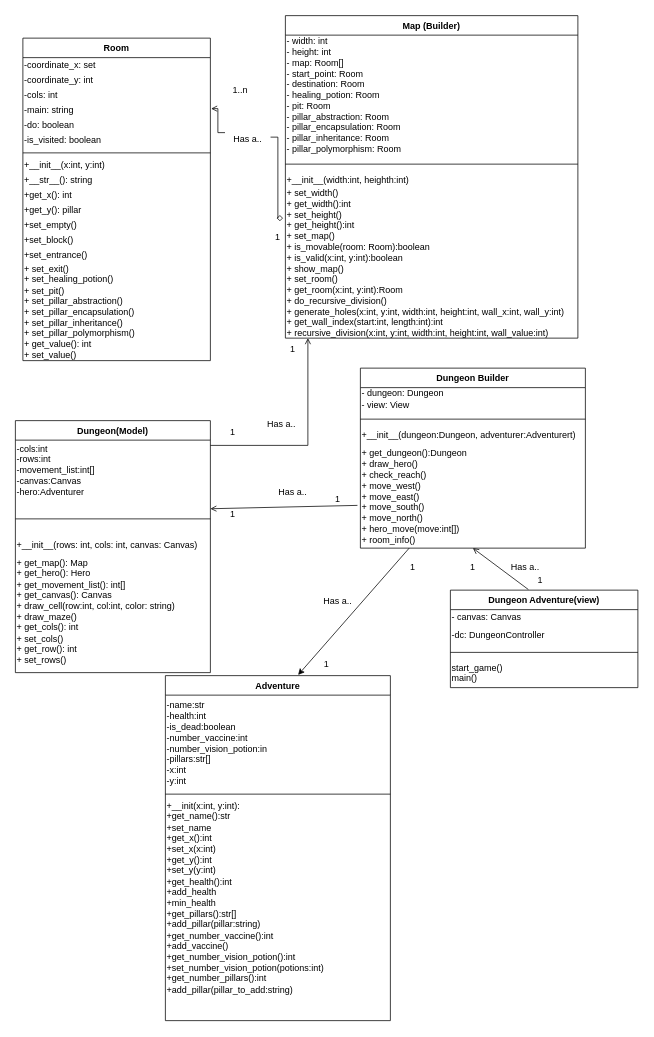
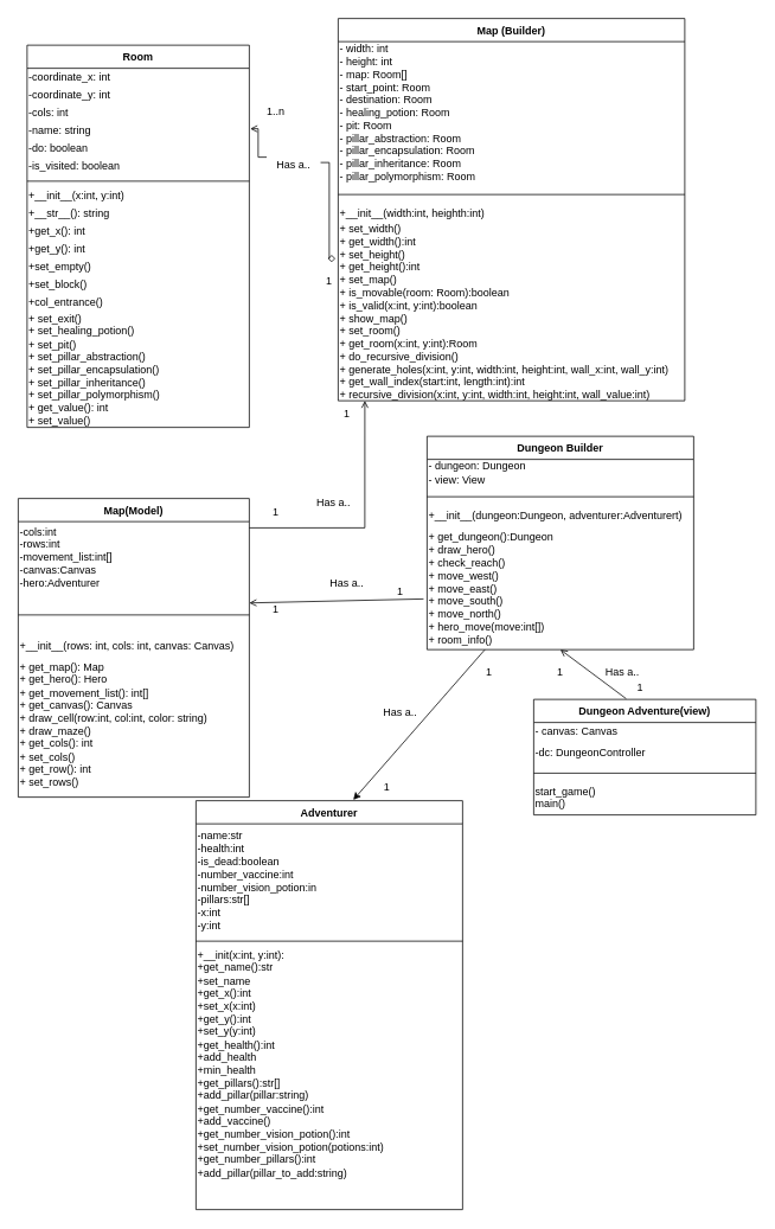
- <mxCell id="3" value="&lt;div align=&quot;left&quot;&gt;-coordinate_x: set&lt;br&gt;&lt;/div&gt;" style="text;html=1;align=left;verticalAlign=middle;resizable=0;points=[];autosize=1;strokeColor=none;fillColor=none;" parent="2" vertex="1"><mxGeometry y="26" width="250" height="20" as="geometry" /></mxCell>
+ <mxCell id="3" value="&lt;div align=&quot;left&quot;&gt;-coordinate_x: int&lt;br&gt;&lt;/div&gt;" style="text;html=1;align=left;verticalAlign=middle;resizable=0;points=[];autosize=1;strokeColor=none;fillColor=none;" parent="2" vertex="1"><mxGeometry y="26" width="250" height="20" as="geometry" /></mxCell>
- <mxCell id="47" value="1..n" style="text;html=1;strokeColor=none;fillColor=none;align=center;verticalAlign=middle;whiteSpace=wrap;rounded=0;" vertex="1" parent="1"><mxGeometry x="290" y="105" width="60" height="30" as="geometry" /></mxCell>
+ <mxCell id="47" value="1..n" style="text;html=1;strokeColor=none;fillColor=none;align=center;verticalAlign=middle;whiteSpace=wrap;rounded=0;" vertex="1" parent="1"><mxGeometry x="280" y="110" width="60" height="30" as="geometry" /></mxCell>
- <mxCell id="6" value="&lt;div align=&quot;left&quot;&gt;-main: string&lt;/div&gt;" style="text;html=1;align=left;verticalAlign=middle;resizable=0;points=[];autosize=1;strokeColor=none;fillColor=none;" parent="2" vertex="1"><mxGeometry y="86" width="250" height="20" as="geometry" /></mxCell>
+ <mxCell id="6" value="&lt;div align=&quot;left&quot;&gt;-name: string&lt;/div&gt;" style="text;html=1;align=left;verticalAlign=middle;resizable=0;points=[];autosize=1;strokeColor=none;fillColor=none;" parent="2" vertex="1"><mxGeometry y="86" width="250" height="20" as="geometry" /></mxCell>
- <mxCell id="13" value="&lt;div align=&quot;left&quot;&gt;+get_y(): pillar&lt;br&gt;&lt;/div&gt;" style="text;html=1;align=left;verticalAlign=middle;resizable=0;points=[];autosize=1;strokeColor=none;fillColor=none;" vertex="1" parent="2"><mxGeometry y="220" width="250" height="20" as="geometry" /></mxCell>
+ <mxCell id="13" value="&lt;div align=&quot;left&quot;&gt;+get_y(): int&lt;br&gt;&lt;/div&gt;" style="text;html=1;align=left;verticalAlign=middle;resizable=0;points=[];autosize=1;strokeColor=none;fillColor=none;" vertex="1" parent="2"><mxGeometry y="220" width="250" height="20" as="geometry" /></mxCell>
- <mxCell id="16" value="&lt;div align=&quot;left&quot;&gt;+set_entrance()&lt;br&gt;&lt;/div&gt;" style="text;html=1;align=left;verticalAlign=middle;resizable=0;points=[];autosize=1;strokeColor=none;fillColor=none;" vertex="1" parent="2"><mxGeometry y="280" width="250" height="20" as="geometry" /></mxCell>
+ <mxCell id="16" value="&lt;div align=&quot;left&quot;&gt;+col_entrance()&lt;br&gt;&lt;/div&gt;" style="text;html=1;align=left;verticalAlign=middle;resizable=0;points=[];autosize=1;strokeColor=none;fillColor=none;" vertex="1" parent="2"><mxGeometry y="280" width="250" height="20" as="geometry" /></mxCell>
- <mxCell id="28" value="Dungeon(Model)" style="swimlane;fontStyle=1;align=center;verticalAlign=top;childLayout=stackLayout;horizontal=1;startSize=26;horizontalStack=0;resizeParent=1;resizeParentMax=0;resizeLast=0;collapsible=1;marginBottom=0;" parent="1" vertex="1"><mxGeometry x="20" y="560" width="260" height="336" as="geometry" /></mxCell>
+ <mxCell id="28" value="Map(Model)" style="swimlane;fontStyle=1;align=center;verticalAlign=top;childLayout=stackLayout;horizontal=1;startSize=26;horizontalStack=0;resizeParent=1;resizeParentMax=0;resizeLast=0;collapsible=1;marginBottom=0;" parent="1" vertex="1"><mxGeometry x="20" y="560" width="260" height="336" as="geometry" /></mxCell>
- <mxCell id="41" value="Adventure" style="swimlane;fontStyle=1;align=center;verticalAlign=top;childLayout=stackLayout;horizontal=1;startSize=26;horizontalStack=0;resizeParent=1;resizeParentMax=0;resizeLast=0;collapsible=1;marginBottom=0;" parent="1" vertex="1"><mxGeometry x="220" y="900" width="300" height="460" as="geometry" /></mxCell>
+ <mxCell id="41" value="Adventurer" style="swimlane;fontStyle=1;align=center;verticalAlign=top;childLayout=stackLayout;horizontal=1;startSize=26;horizontalStack=0;resizeParent=1;resizeParentMax=0;resizeLast=0;collapsible=1;marginBottom=0;" parent="1" vertex="1"><mxGeometry x="220" y="900" width="300" height="460" as="geometry" /></mxCell>
